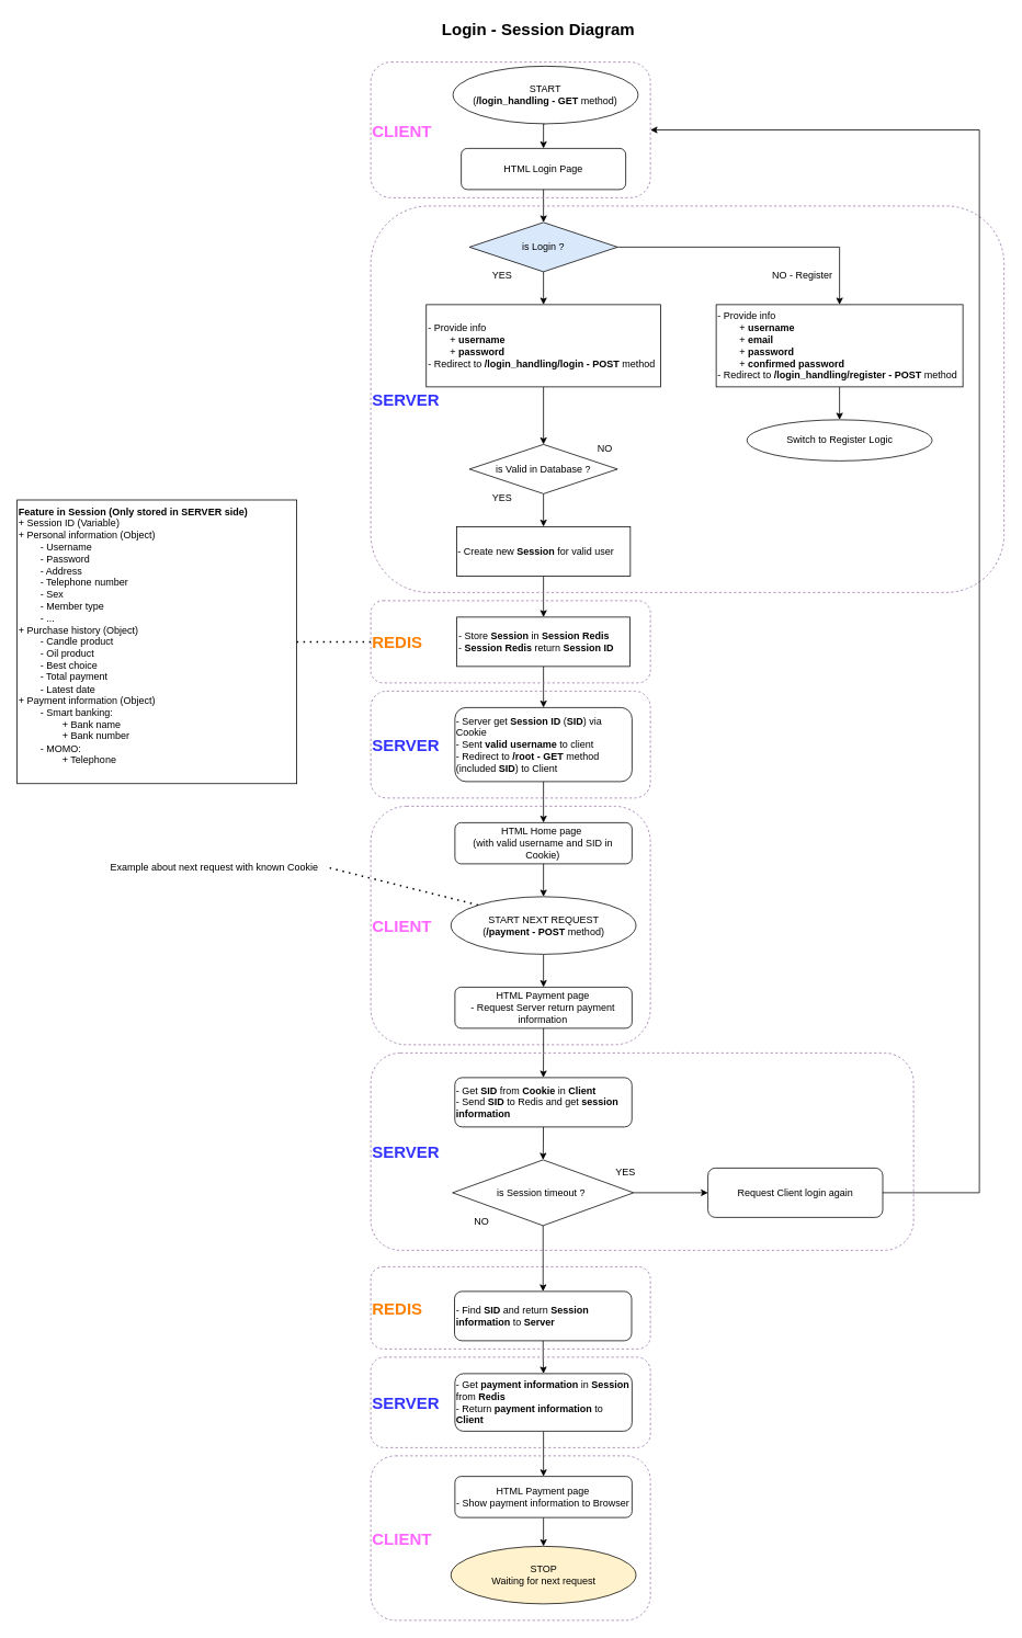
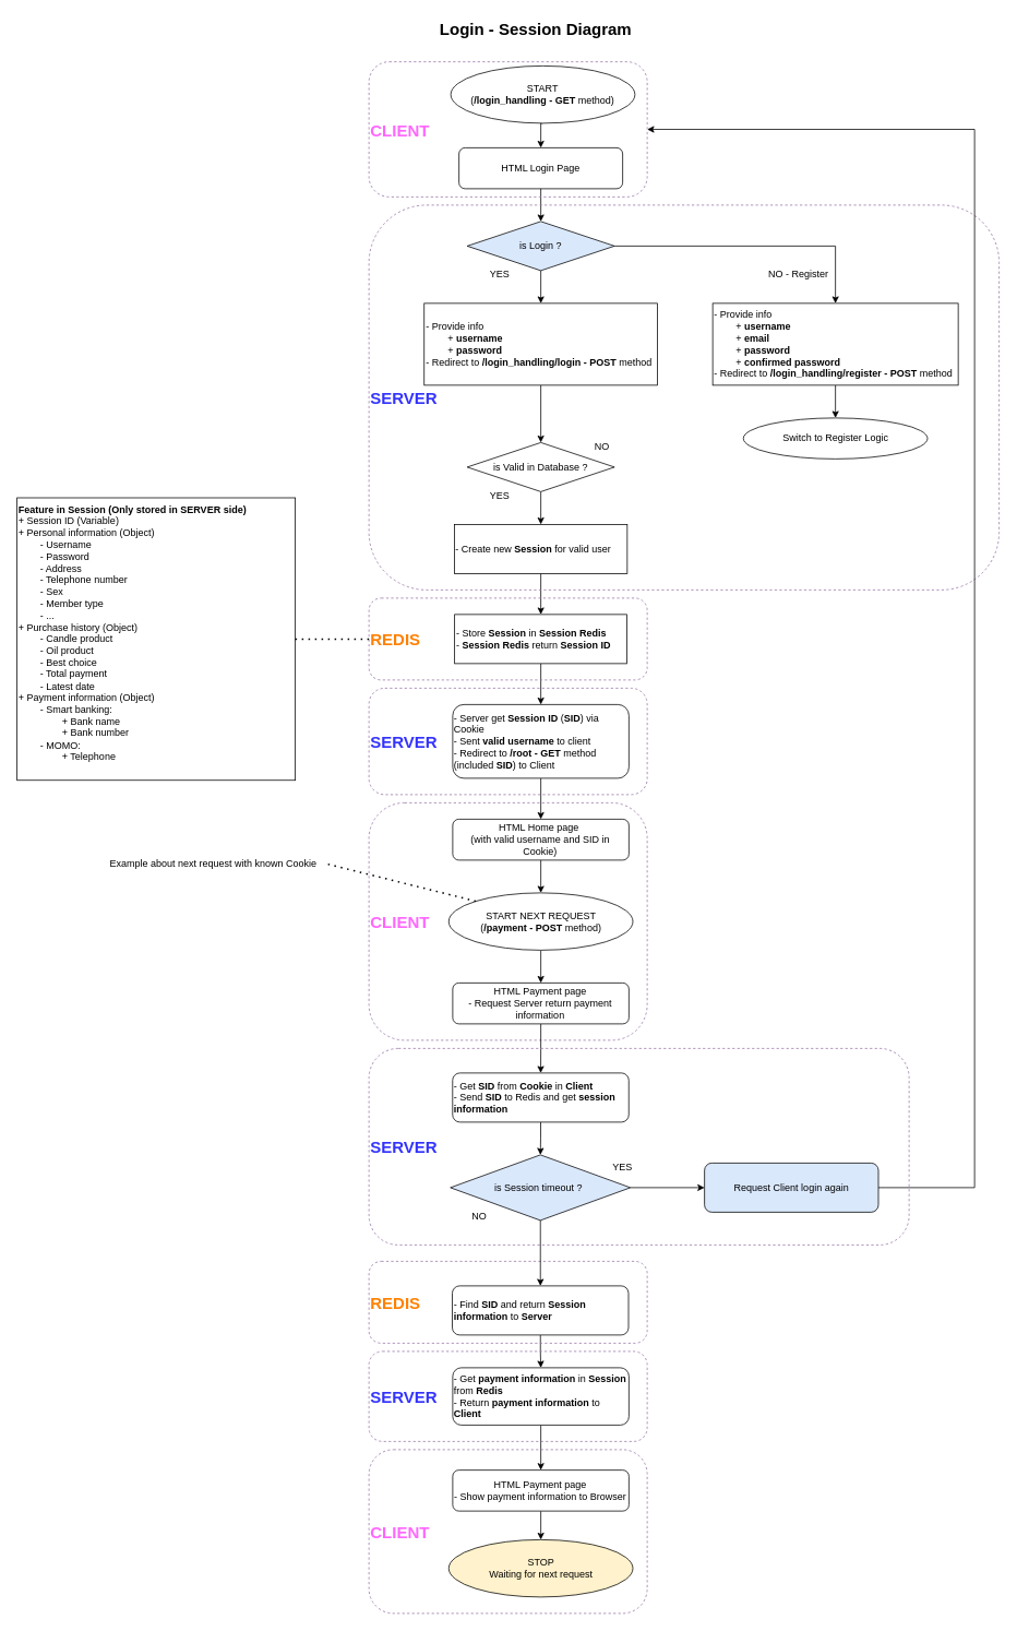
- <mxCell id="57" value="is Session timeout ?&amp;nbsp;" style="rhombus;whiteSpace=wrap;html=1;" vertex="1" parent="1"><mxGeometry x="549.49" y="1410" width="220" height="80" as="geometry" /></mxCell>
+ <mxCell id="57" value="is Session timeout ?&amp;nbsp;" style="rhombus;whiteSpace=wrap;html=1;fillColor=#dae8fc;" vertex="1" parent="1"><mxGeometry x="549.49" y="1410" width="220" height="80" as="geometry" /></mxCell>
- <mxCell id="61" value="Request Client login again" style="rounded=1;whiteSpace=wrap;html=1;" vertex="1" parent="1"><mxGeometry x="860" y="1420" width="212.5" height="60" as="geometry" /></mxCell>
+ <mxCell id="61" value="Request Client login again" style="rounded=1;whiteSpace=wrap;html=1;fillColor=#dae8fc;" vertex="1" parent="1"><mxGeometry x="860" y="1420" width="212.5" height="60" as="geometry" /></mxCell>
